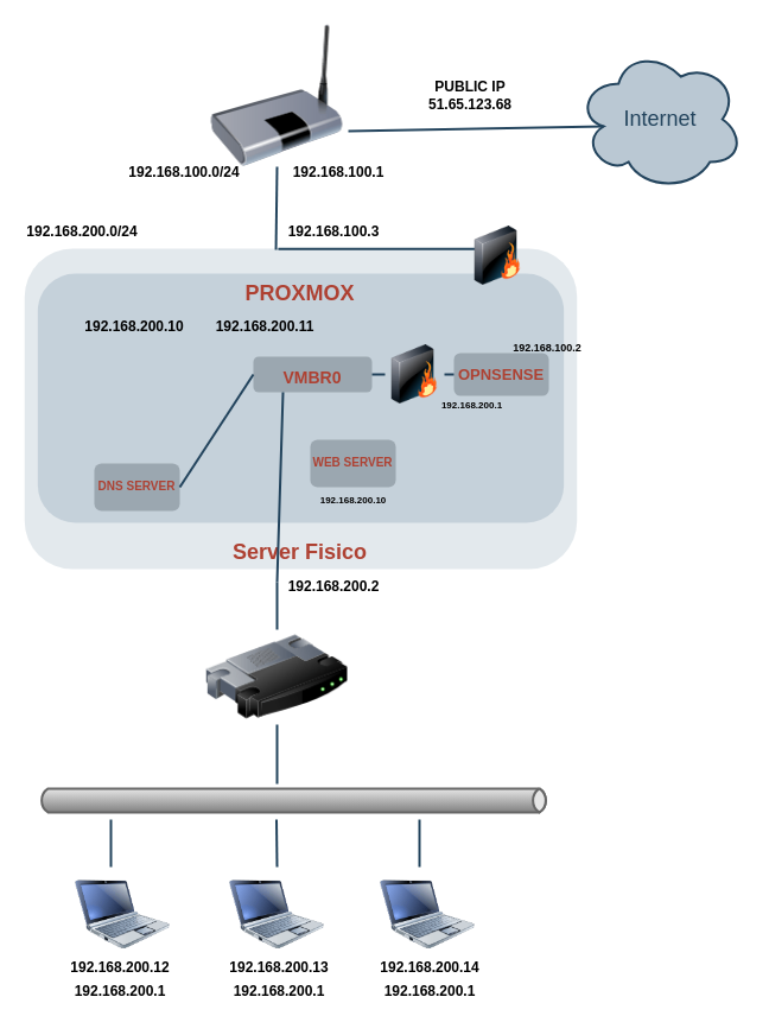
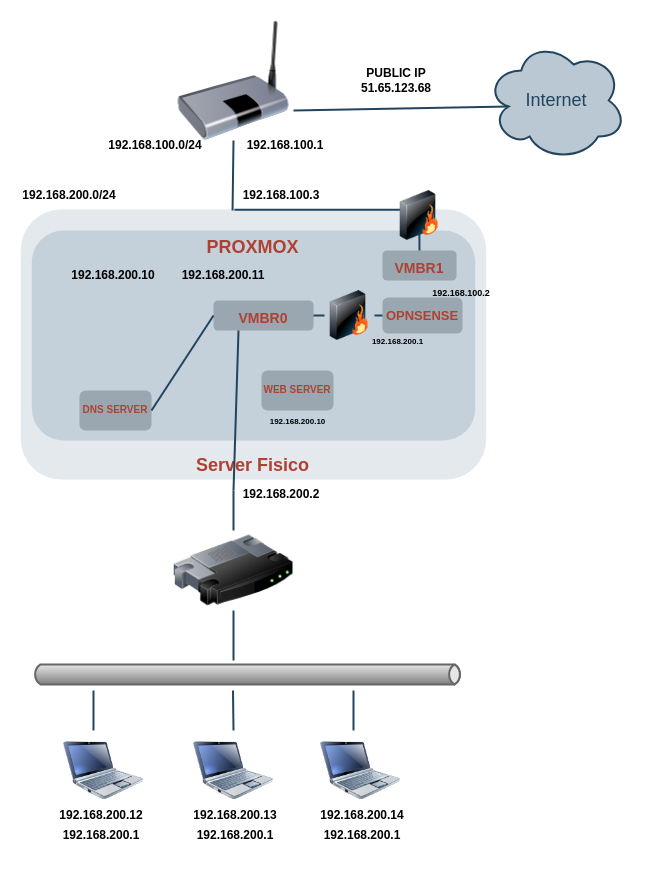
+ <mxCell id="39" style="edgeStyle=none;rounded=0;html=1;startArrow=none;startFill=0;endArrow=none;endFill=0;fontSize=18;fontColor=#F08705;strokeColor=#23445D;strokeWidth=2;fontStyle=0;exitX=0.5;exitY=0;exitDx=0;exitDy=0;entryX=0.856;entryY=0.001;entryDx=0;entryDy=0;entryPerimeter=0;" edge="1" parent="1" source="38" target="4"><mxGeometry relative="1" as="geometry"><mxPoint x="429" y="290" as="sourcePoint" /><mxPoint x="413" y="210" as="targetPoint" /></mxGeometry></mxCell>
+ <mxCell id="38" value="&lt;span style=&quot;line-height: 17.182px&quot;&gt;&lt;font style=&quot;font-size: 14px;&quot;&gt;&lt;b&gt;VMBR1&lt;/b&gt;&lt;/font&gt;&lt;/span&gt;" style="rounded=1;whiteSpace=wrap;html=1;shadow=0;strokeColor=none;fillColor=#8B969E;gradientColor=none;fontSize=18;fontColor=#AE4132;verticalAlign=top;fontStyle=0;opacity=70;strokeWidth=3;" vertex="1" parent="1"><mxGeometry x="382" y="250" width="74" height="30" as="geometry" /></mxCell>
